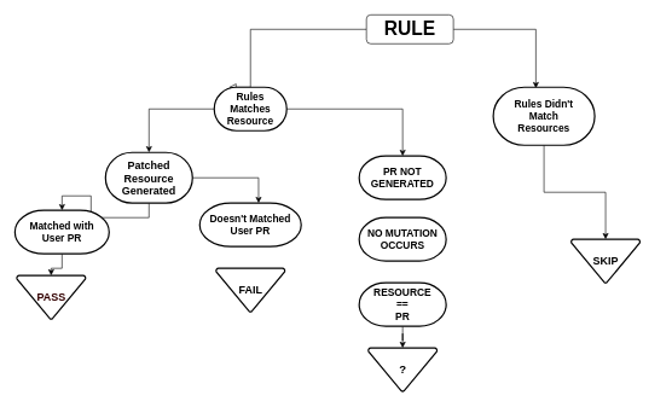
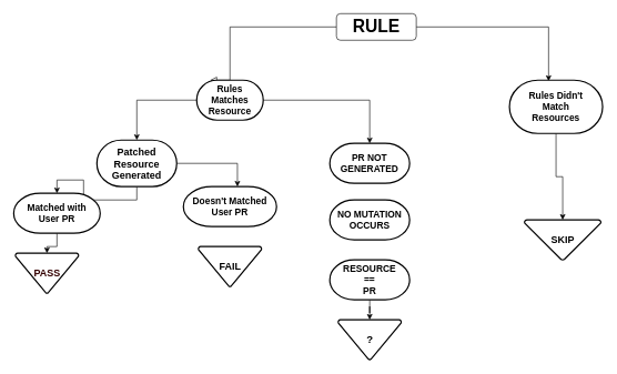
- <mxCell id="21" value="&lt;font style=&quot;font-size: 14px&quot;&gt;&lt;b&gt;Rules Didn't&lt;br&gt;Match&lt;br&gt;Resources&lt;/b&gt;&lt;/font&gt;" style="strokeWidth=2;html=1;shape=mxgraph.flowchart.terminator;whiteSpace=wrap;" vertex="1" parent="1"><mxGeometry x="680" y="120" width="140" height="80" as="geometry" /></mxCell>
+ <mxCell id="21" value="&lt;font style=&quot;font-size: 14px&quot;&gt;&lt;b&gt;Rules Didn't&lt;br&gt;Match&lt;br&gt;Resources&lt;/b&gt;&lt;/font&gt;" style="strokeWidth=2;html=1;shape=mxgraph.flowchart.terminator;whiteSpace=wrap;" vertex="1" parent="1"><mxGeometry x="765" y="120" width="140" height="80" as="geometry" /></mxCell>
- <mxCell id="22" value="&lt;b&gt;&lt;font style=&quot;font-size: 15px&quot;&gt;SKIP&lt;/font&gt;&lt;/b&gt;" style="strokeWidth=2;html=1;shape=mxgraph.flowchart.merge_or_storage;whiteSpace=wrap;" vertex="1" parent="1"><mxGeometry x="787.5" y="330" width="95" height="60" as="geometry" /></mxCell>
+ <mxCell id="22" value="&lt;b&gt;&lt;font style=&quot;font-size: 15px&quot;&gt;SKIP&lt;/font&gt;&lt;/b&gt;" style="strokeWidth=2;html=1;shape=mxgraph.flowchart.merge_or_storage;whiteSpace=wrap;" vertex="1" parent="1"><mxGeometry x="787.5" y="330" width="115" height="60" as="geometry" /></mxCell>
